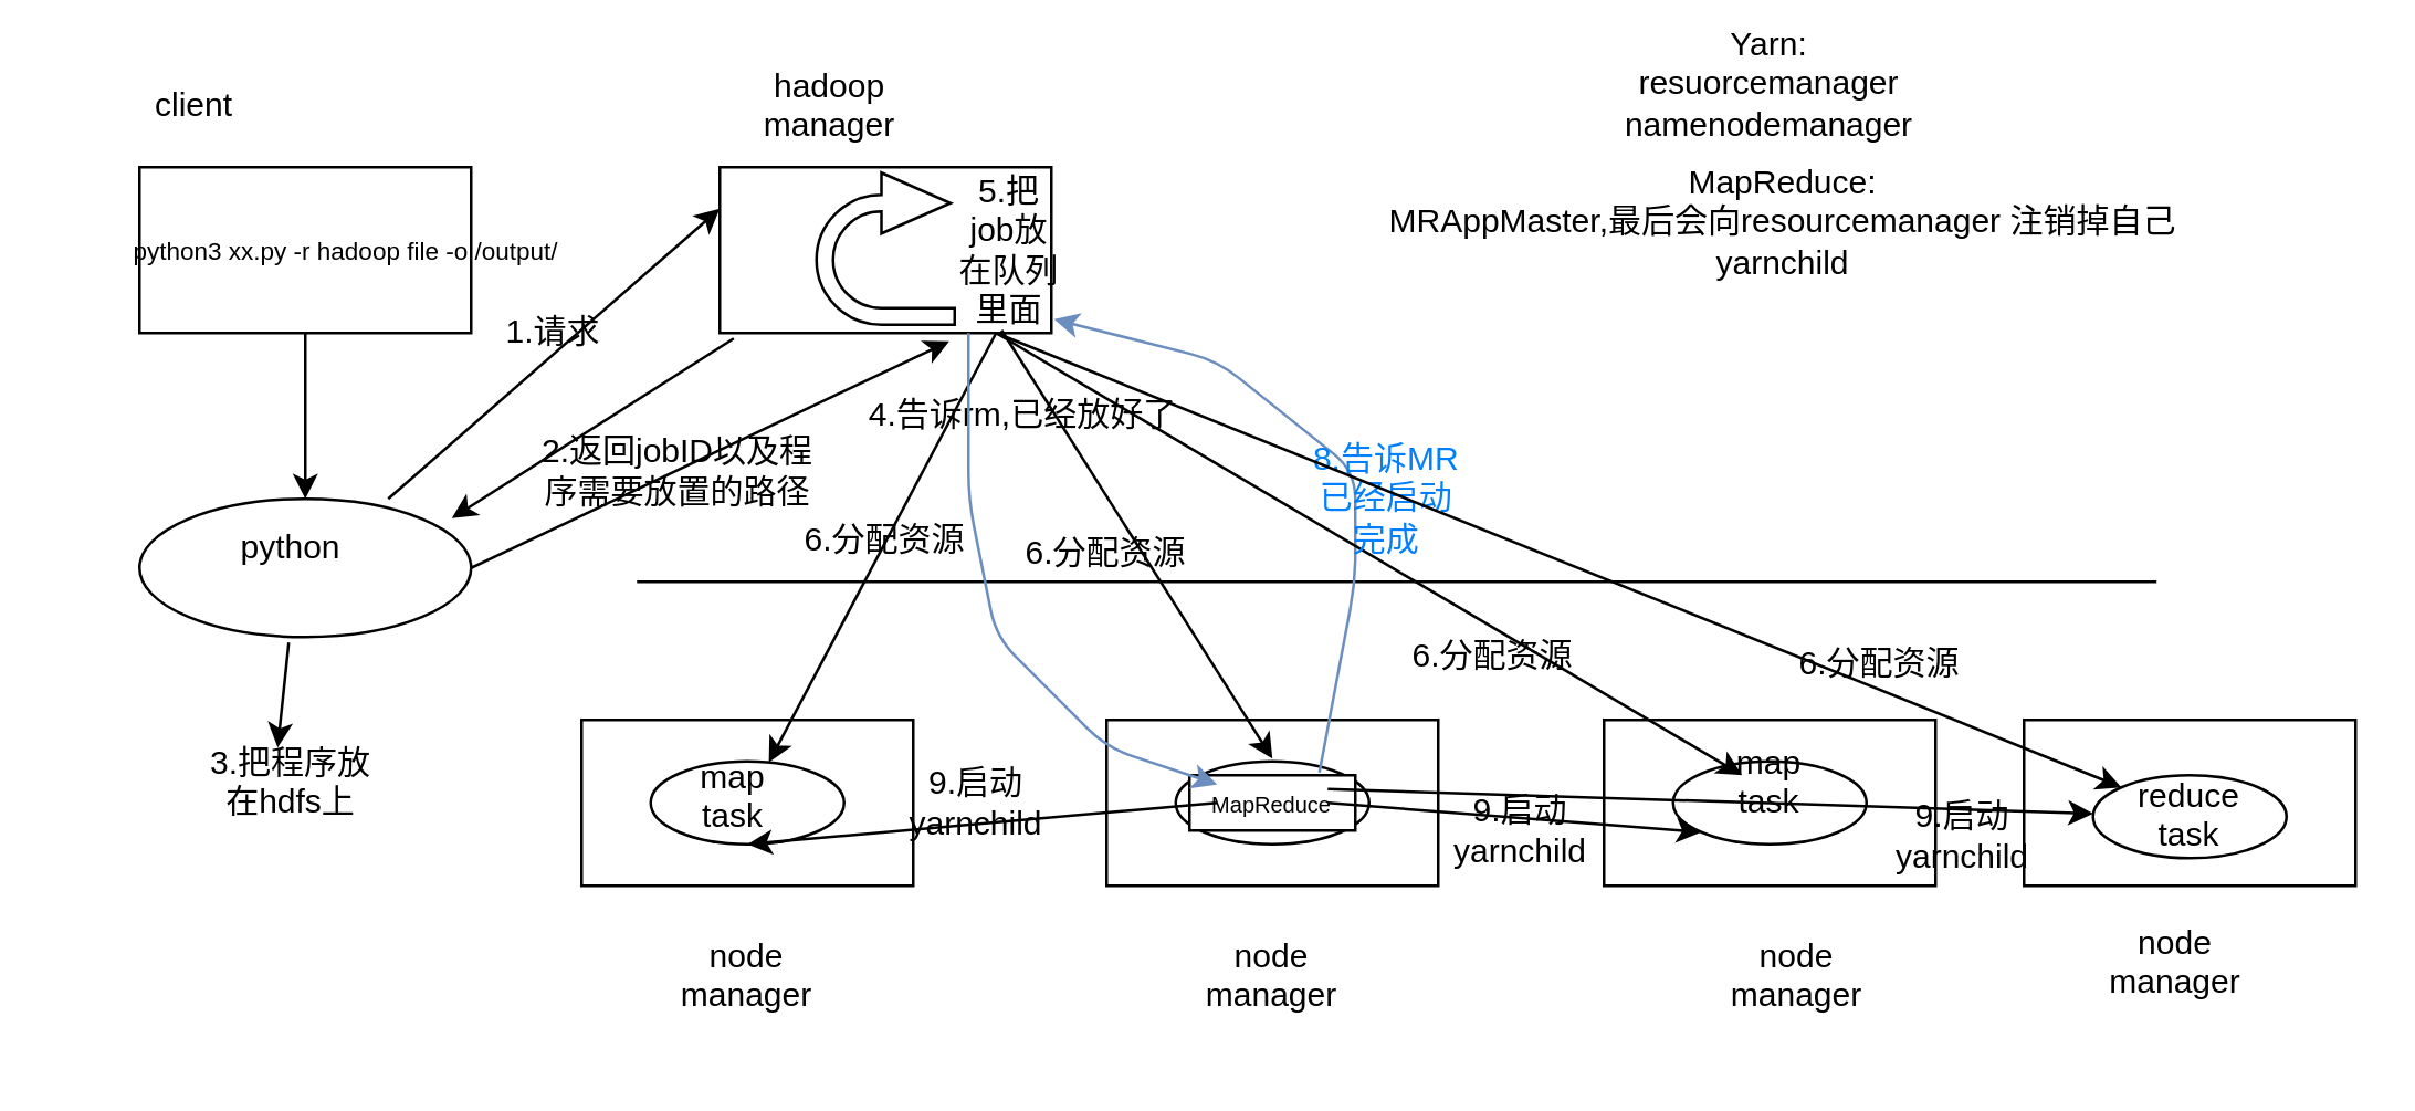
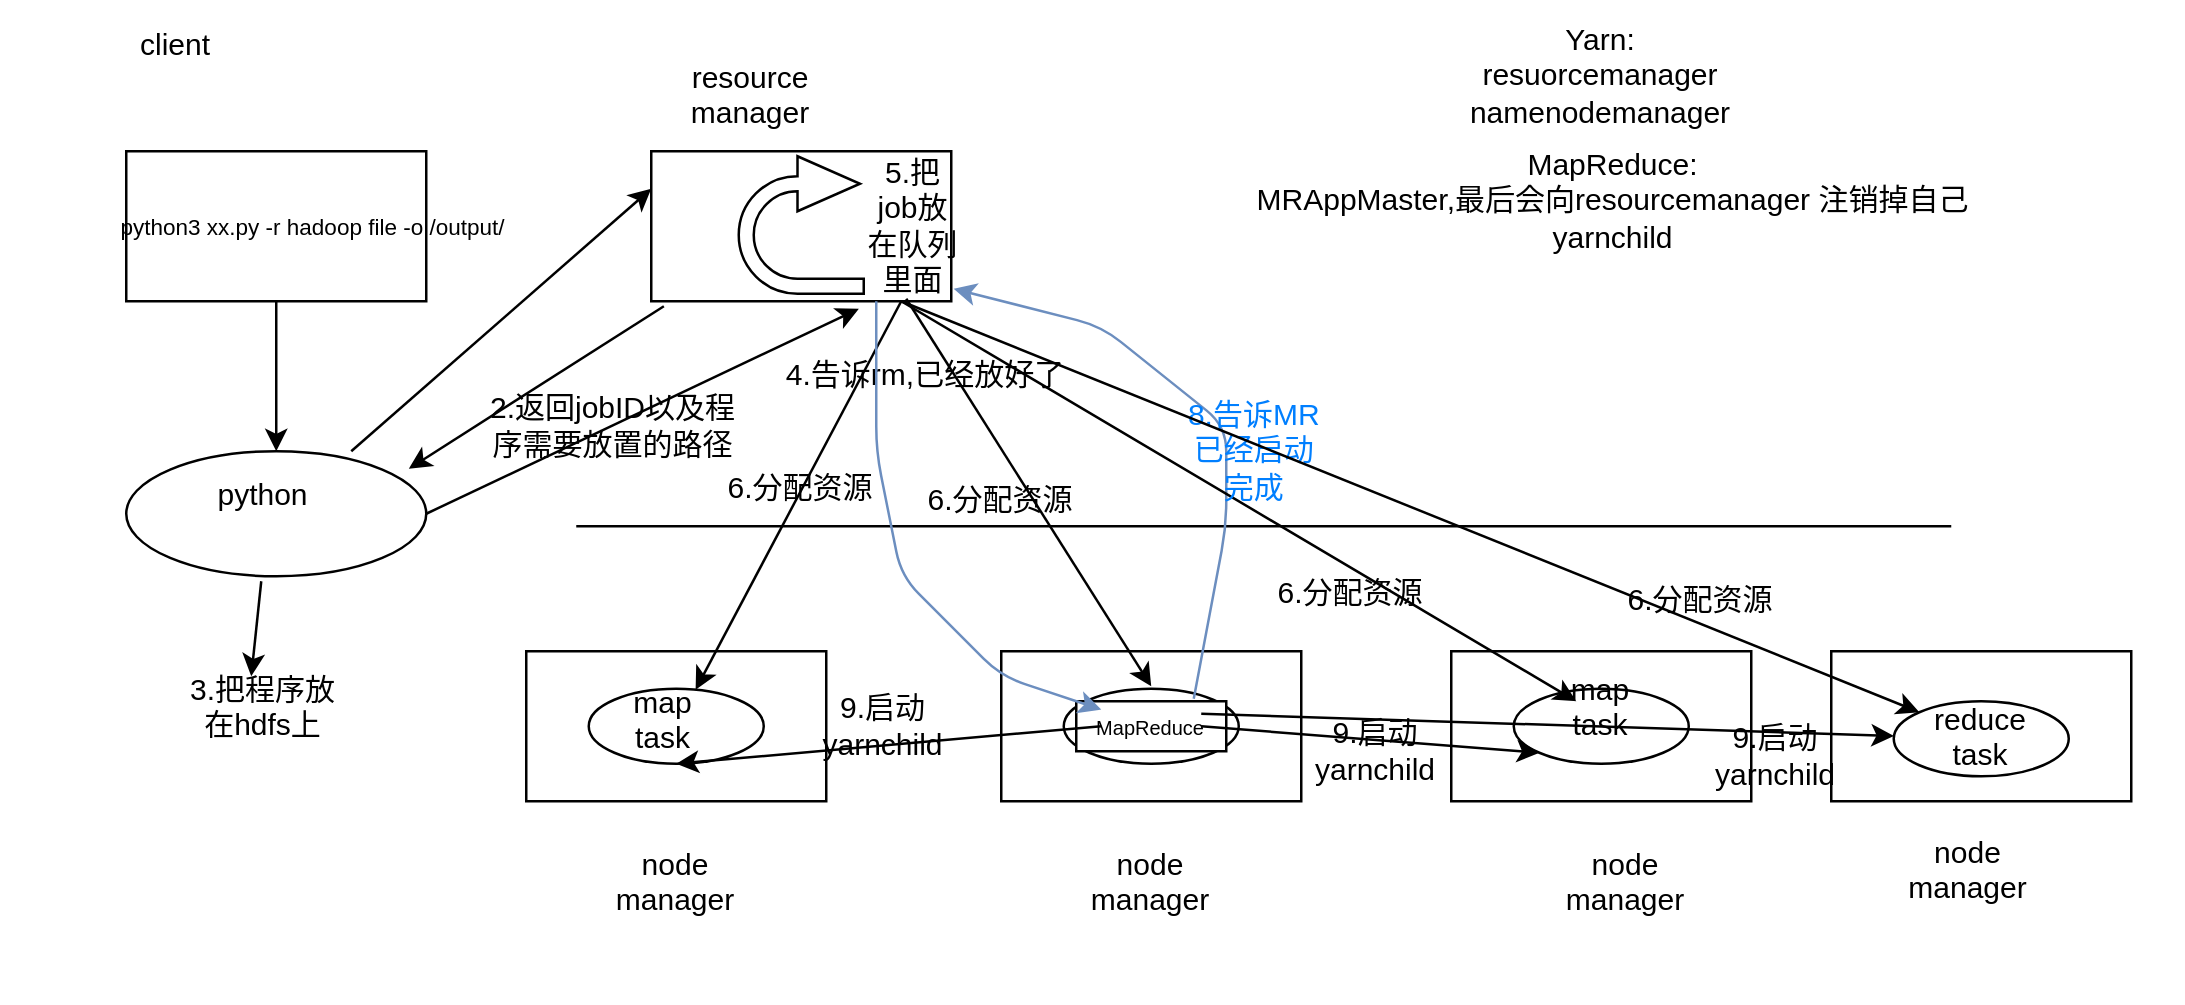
- <mxCell id="10" value="&lt;div&gt;client&lt;/div&gt;&lt;div&gt;&lt;br&gt;&lt;/div&gt;" style="text;html=1;strokeColor=none;fillColor=none;align=center;verticalAlign=middle;whiteSpace=wrap;rounded=0;" vertex="1" parent="1"><mxGeometry x="50" y="30" width="40" height="30" as="geometry" /></mxCell>
+ <mxCell id="10" value="&lt;div&gt;client&lt;/div&gt;&lt;div&gt;&lt;br&gt;&lt;/div&gt;" style="text;html=1;strokeColor=none;fillColor=none;align=center;verticalAlign=middle;whiteSpace=wrap;rounded=0;" vertex="1" parent="1"><mxGeometry x="50" y="10" width="40" height="30" as="geometry" /></mxCell>
- <mxCell id="6" value="&lt;div&gt;hadoop manager&lt;/div&gt;&lt;div&gt;&lt;br&gt;&lt;/div&gt;" style="text;html=1;strokeColor=none;fillColor=none;align=center;verticalAlign=middle;whiteSpace=wrap;rounded=0;" vertex="1" parent="1"><mxGeometry x="280" y="35" width="40" height="20" as="geometry" /></mxCell>
+ <mxCell id="6" value="&lt;div&gt;resource manager&lt;/div&gt;&lt;div&gt;&lt;br&gt;&lt;/div&gt;" style="text;html=1;strokeColor=none;fillColor=none;align=center;verticalAlign=middle;whiteSpace=wrap;rounded=0;" vertex="1" parent="1"><mxGeometry x="280" y="35" width="40" height="20" as="geometry" /></mxCell>
- <mxCell id="14" value="1.请求" style="text;html=1;strokeColor=none;fillColor=none;align=center;verticalAlign=middle;whiteSpace=wrap;rounded=0;" vertex="1" parent="1"><mxGeometry x="180" y="110" width="40" height="20" as="geometry" /></mxCell>
